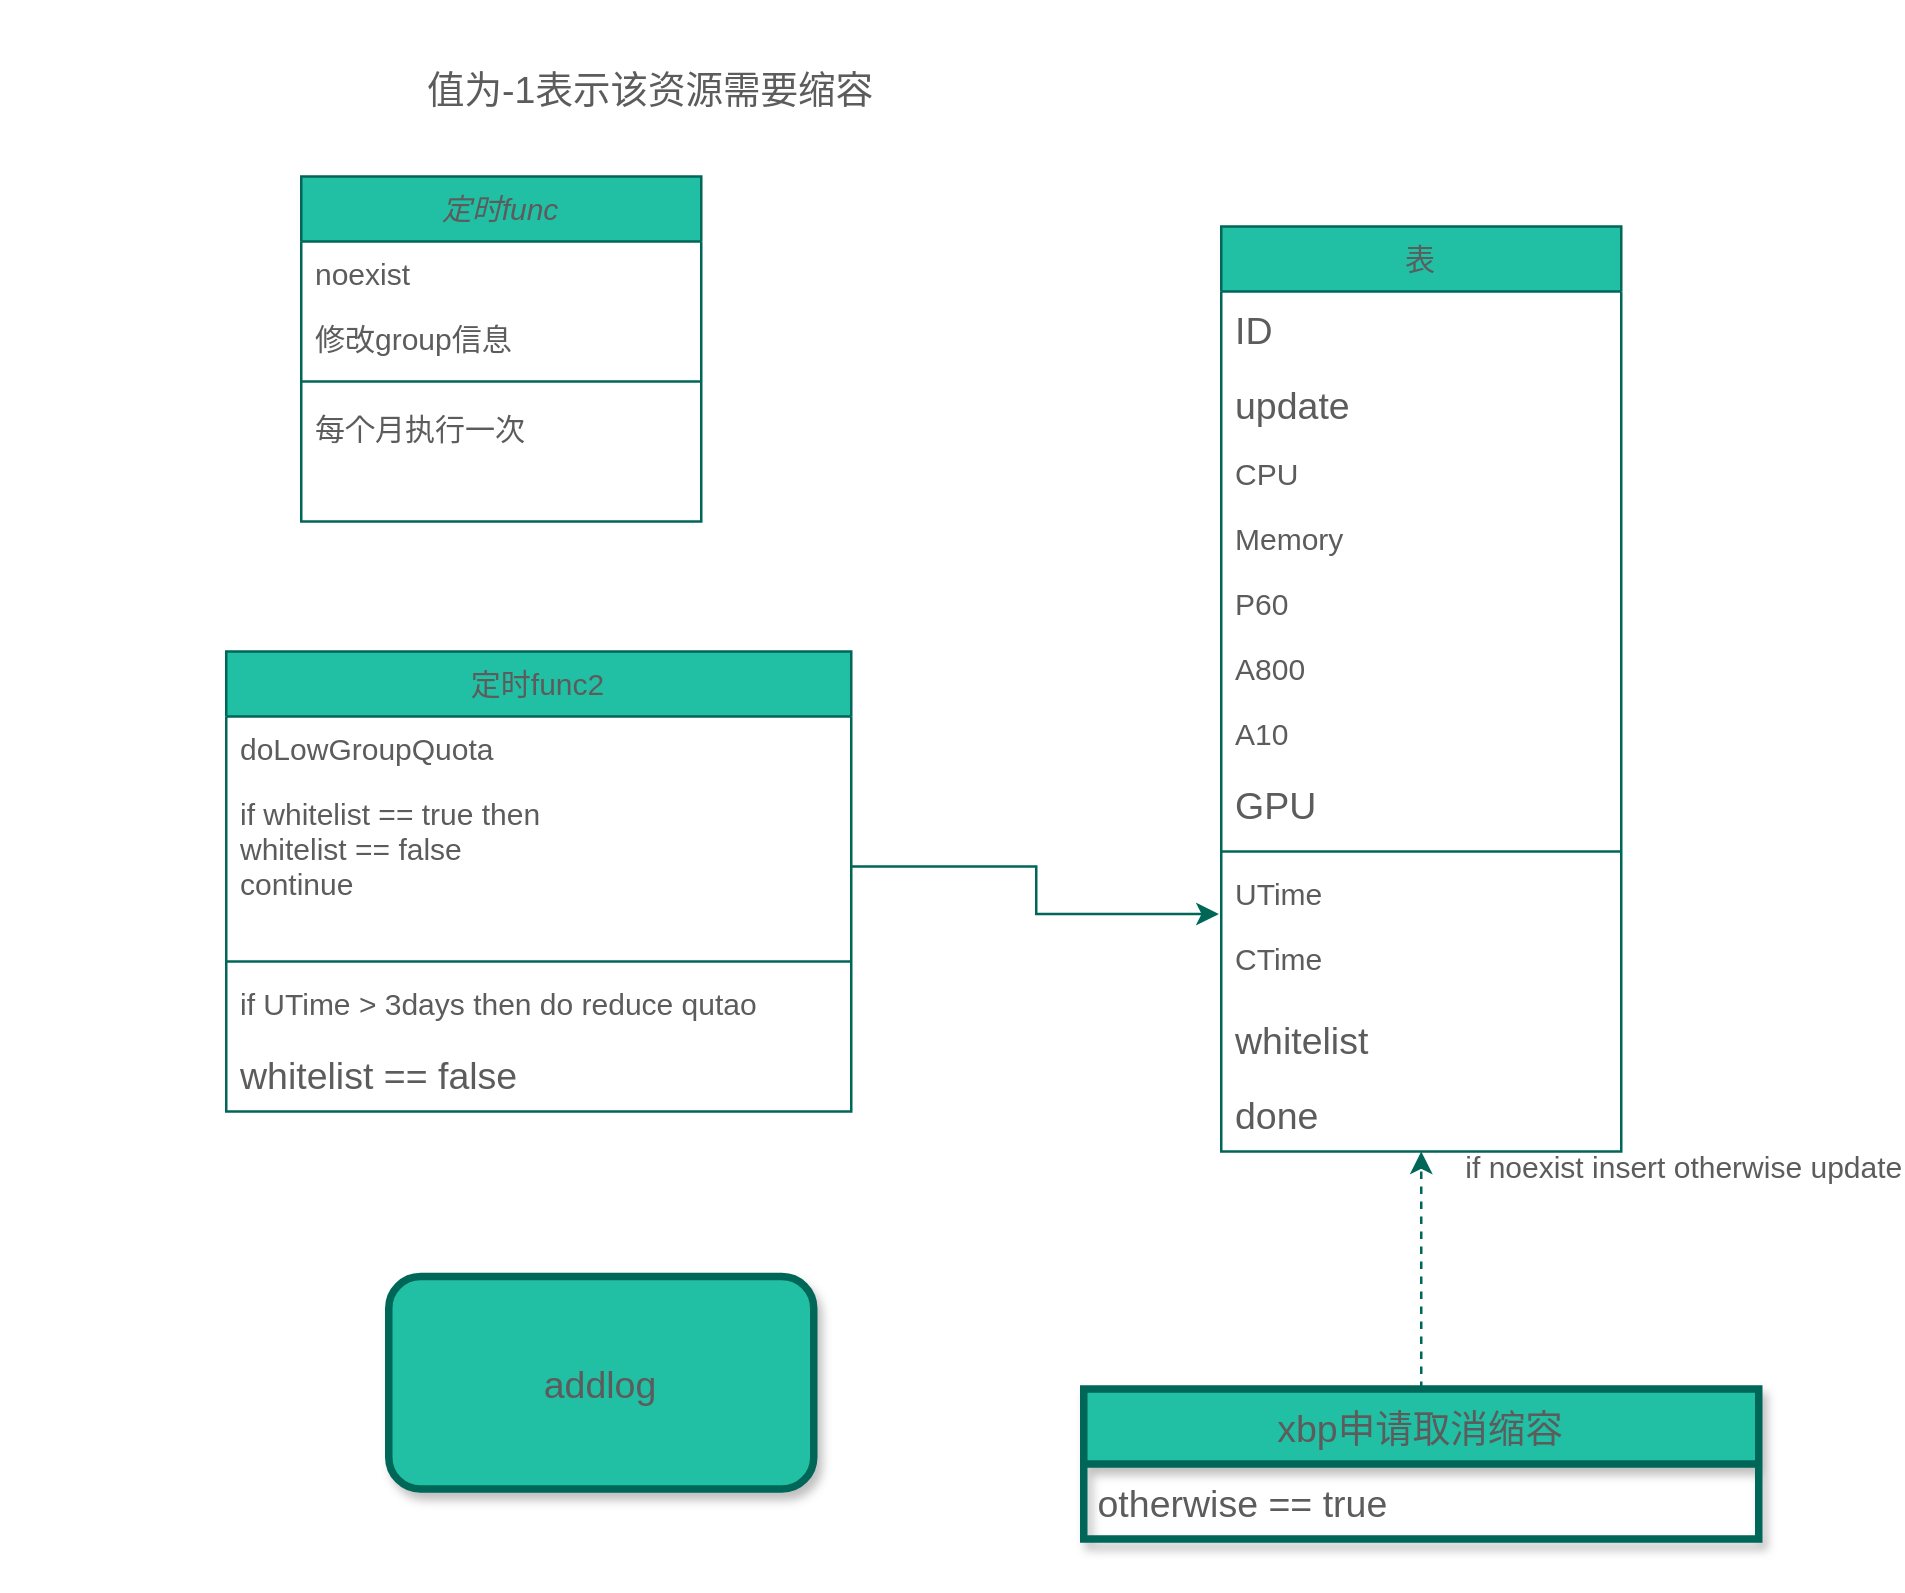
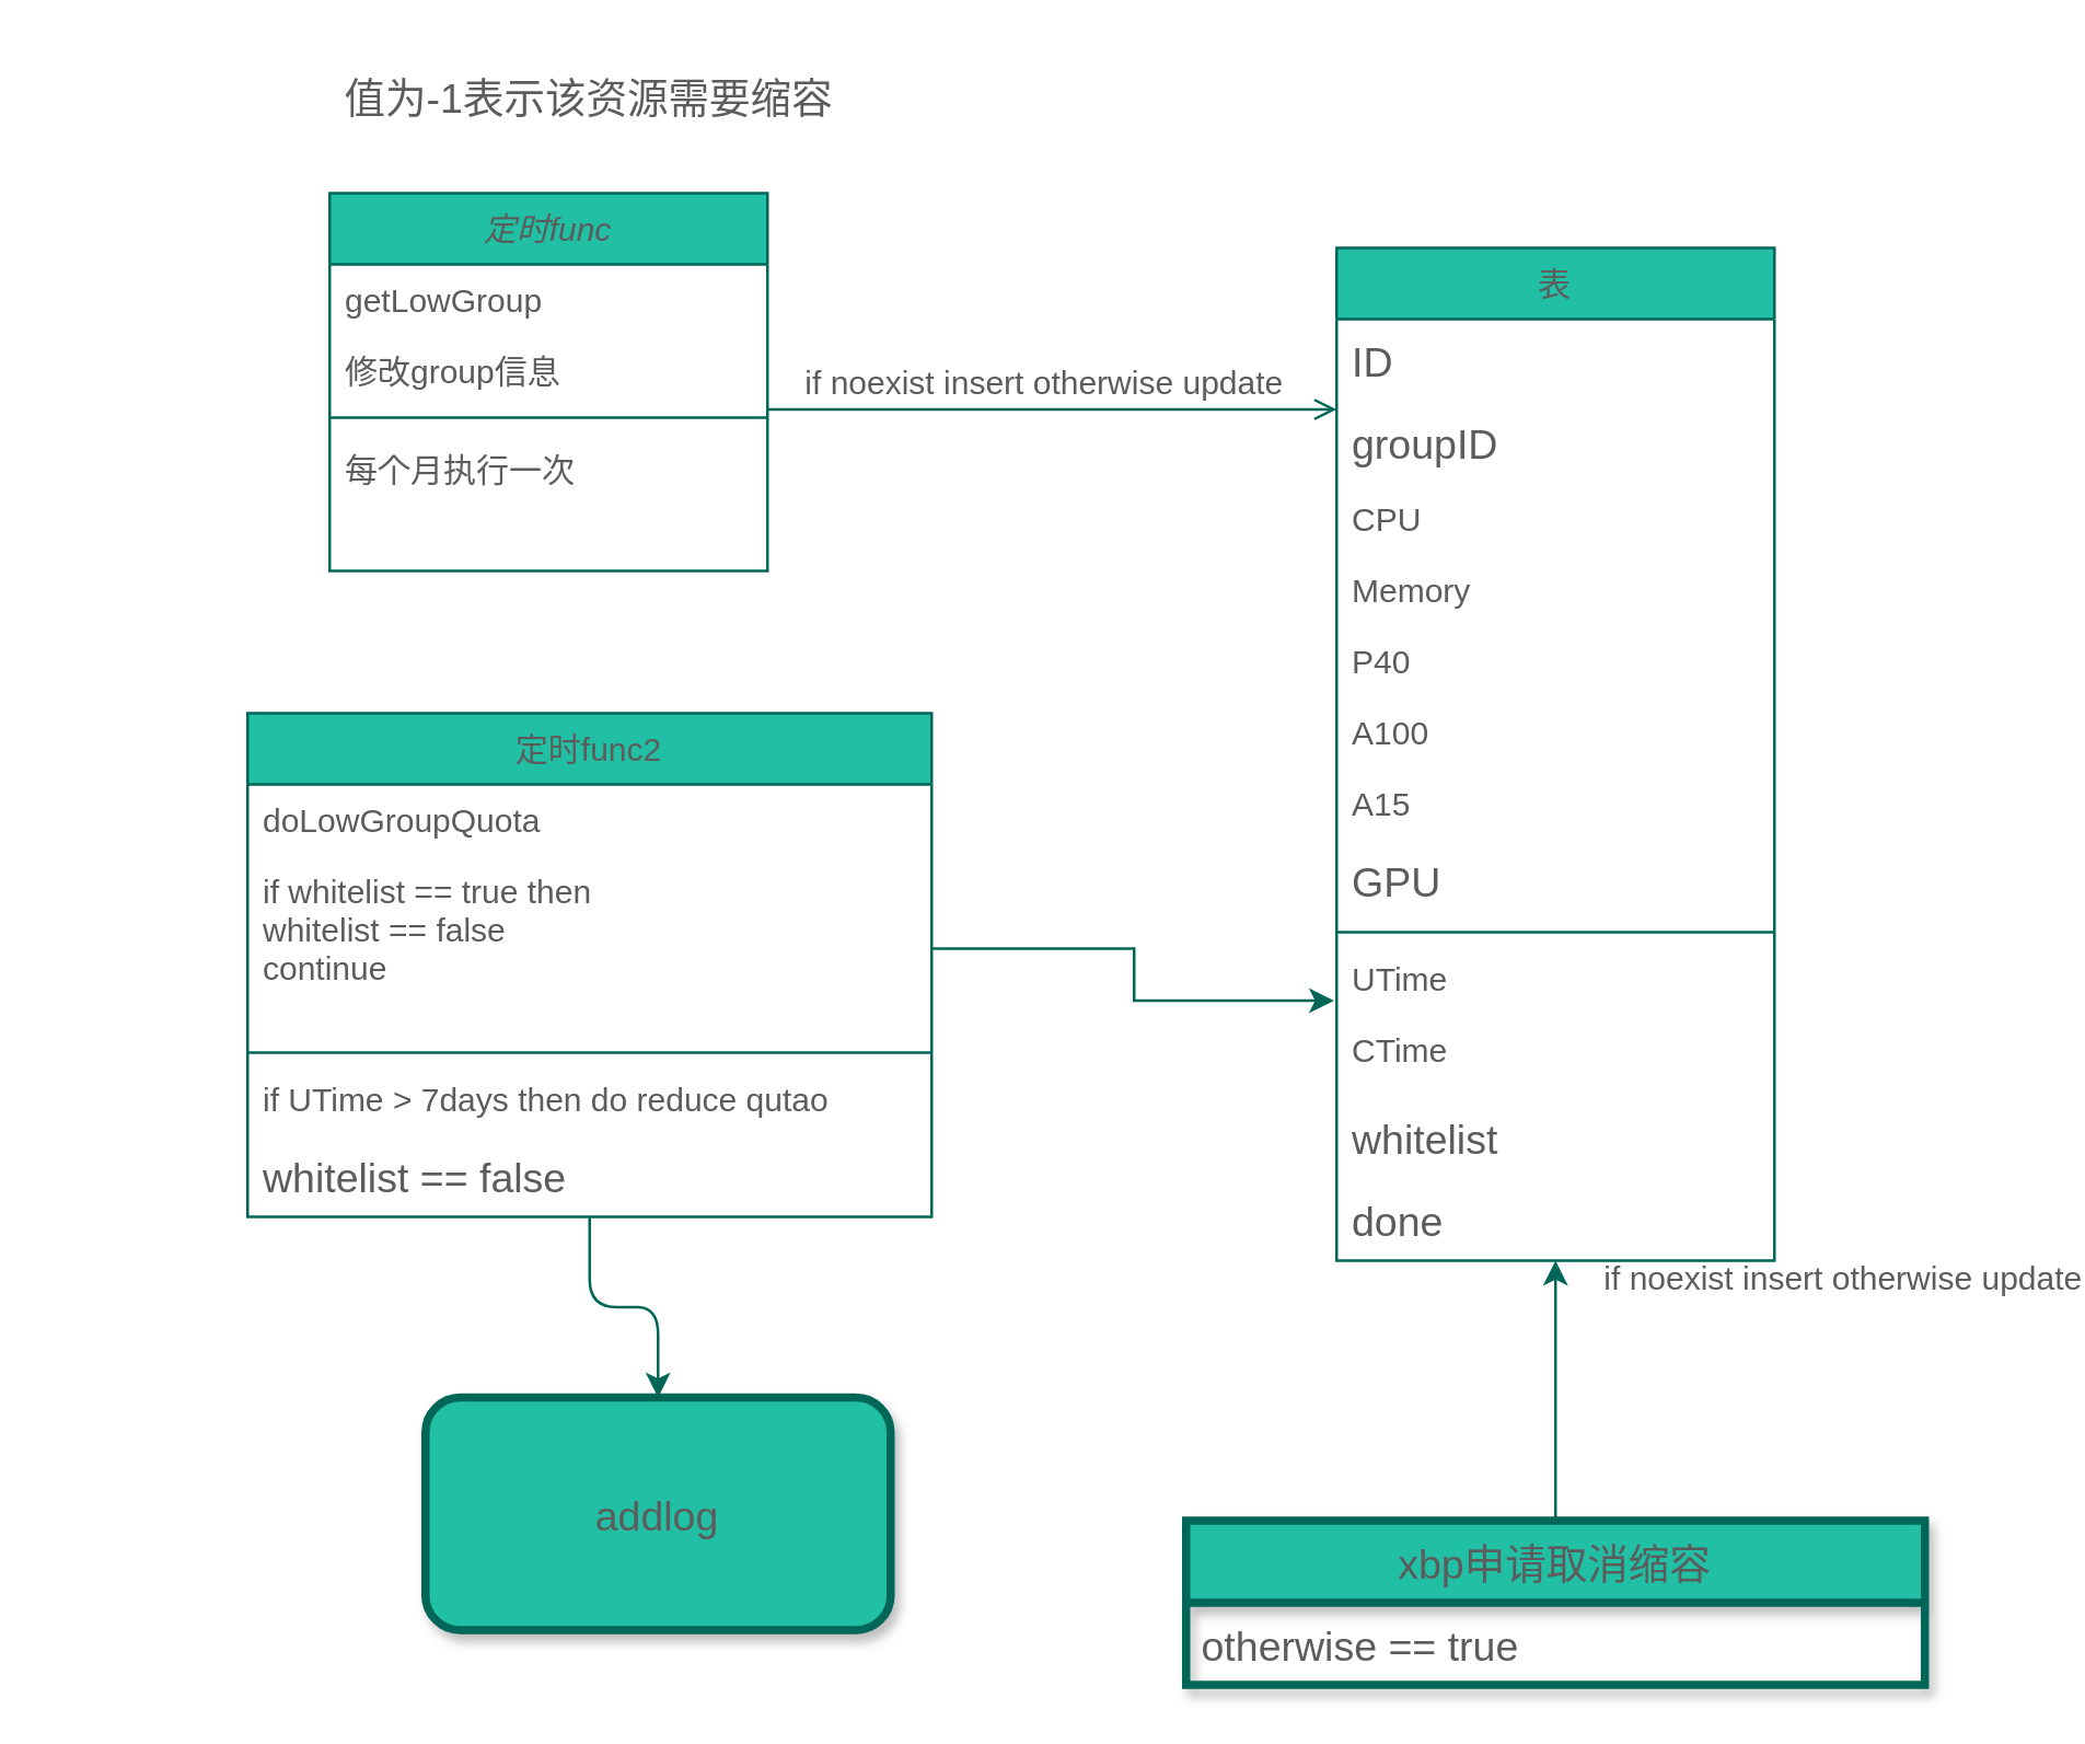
- <mxCell id="34" value="值为-1表示该资源需要缩容" style="text;html=1;strokeColor=none;fillColor=none;align=center;verticalAlign=middle;whiteSpace=wrap;rounded=0;shadow=1;sketch=0;fontSize=15;fontColor=#5C5C5C;startSize=40;" vertex="1" parent="1"><mxGeometry x="65" y="20" width="390" height="30" as="geometry" /></mxCell>
+ <mxCell id="34" value="值为-1表示该资源需要缩容" style="text;html=1;strokeColor=none;fillColor=none;align=center;verticalAlign=middle;whiteSpace=wrap;rounded=0;shadow=1;sketch=0;fontSize=15;fontColor=#5C5C5C;startSize=40;" vertex="1" parent="1"><mxGeometry x="20" y="20" width="390" height="30" as="geometry" /></mxCell>
- <mxCell id="3" value="noexist" style="text;align=left;verticalAlign=top;spacingLeft=4;spacingRight=4;overflow=hidden;rotatable=0;points=[[0,0.5],[1,0.5]];portConstraint=eastwest;fontColor=#5C5C5C;" parent="2" vertex="1"><mxGeometry y="26" width="160" height="26" as="geometry" /></mxCell>
+ <mxCell id="3" value="getLowGroup" style="text;align=left;verticalAlign=top;spacingLeft=4;spacingRight=4;overflow=hidden;rotatable=0;points=[[0,0.5],[1,0.5]];portConstraint=eastwest;fontColor=#5C5C5C;" parent="2" vertex="1"><mxGeometry y="26" width="160" height="26" as="geometry" /></mxCell>
+ <mxCell id="28" value="" style="endArrow=open;shadow=0;strokeWidth=1;rounded=0;endFill=1;edgeStyle=elbowEdgeStyle;elbow=vertical;strokeColor=#006658;fontColor=#5C5C5C;" parent="1" source="2" target="14" edge="1"><mxGeometry x="0.5" y="41" relative="1" as="geometry"><mxPoint x="360" y="162" as="sourcePoint" /><mxPoint x="520" y="162" as="targetPoint" /><mxPoint x="-40" y="32" as="offset" /></mxGeometry></mxCell>
+ <mxCell id="29" value="&lt;div&gt;if noexist insert otherwise update &lt;br&gt;&lt;/div&gt;" style="text;html=1;resizable=0;points=[];;align=center;verticalAlign=middle;labelBackgroundColor=none;rounded=0;shadow=0;strokeWidth=1;fontSize=12;fontColor=#5C5C5C;" parent="28" vertex="1" connectable="0"><mxGeometry x="0.5" y="49" relative="1" as="geometry"><mxPoint x="-56" y="39" as="offset" /></mxGeometry></mxCell>
- <mxCell id="16" value="update" style="text;strokeColor=none;fillColor=none;align=left;verticalAlign=middle;spacingLeft=4;spacingRight=4;overflow=hidden;points=[[0,0.5],[1,0.5]];portConstraint=eastwest;rotatable=0;rounded=0;shadow=1;sketch=0;fontSize=15;fontColor=#5C5C5C;startSize=40;" vertex="1" parent="14"><mxGeometry y="56" width="160" height="30" as="geometry" /></mxCell>
+ <mxCell id="16" value="groupID" style="text;strokeColor=none;fillColor=none;align=left;verticalAlign=middle;spacingLeft=4;spacingRight=4;overflow=hidden;points=[[0,0.5],[1,0.5]];portConstraint=eastwest;rotatable=0;rounded=0;shadow=1;sketch=0;fontSize=15;fontColor=#5C5C5C;startSize=40;" vertex="1" parent="14"><mxGeometry y="56" width="160" height="30" as="geometry" /></mxCell>
- <mxCell id="19" value="P60" style="text;align=left;verticalAlign=top;spacingLeft=4;spacingRight=4;overflow=hidden;rotatable=0;points=[[0,0.5],[1,0.5]];portConstraint=eastwest;rounded=0;shadow=0;html=0;fontColor=#5C5C5C;" parent="14" vertex="1"><mxGeometry y="138" width="160" height="26" as="geometry" /></mxCell>
+ <mxCell id="19" value="P40" style="text;align=left;verticalAlign=top;spacingLeft=4;spacingRight=4;overflow=hidden;rotatable=0;points=[[0,0.5],[1,0.5]];portConstraint=eastwest;rounded=0;shadow=0;html=0;fontColor=#5C5C5C;" parent="14" vertex="1"><mxGeometry y="138" width="160" height="26" as="geometry" /></mxCell>
- <mxCell id="20" value="A800" style="text;align=left;verticalAlign=top;spacingLeft=4;spacingRight=4;overflow=hidden;rotatable=0;points=[[0,0.5],[1,0.5]];portConstraint=eastwest;rounded=0;shadow=0;html=0;fontColor=#5C5C5C;" parent="14" vertex="1"><mxGeometry y="164" width="160" height="26" as="geometry" /></mxCell>
+ <mxCell id="20" value="A100" style="text;align=left;verticalAlign=top;spacingLeft=4;spacingRight=4;overflow=hidden;rotatable=0;points=[[0,0.5],[1,0.5]];portConstraint=eastwest;rounded=0;shadow=0;html=0;fontColor=#5C5C5C;" parent="14" vertex="1"><mxGeometry y="164" width="160" height="26" as="geometry" /></mxCell>
- <mxCell id="21" value="A10" style="text;align=left;verticalAlign=top;spacingLeft=4;spacingRight=4;overflow=hidden;rotatable=0;points=[[0,0.5],[1,0.5]];portConstraint=eastwest;rounded=0;shadow=0;html=0;fontColor=#5C5C5C;" parent="14" vertex="1"><mxGeometry y="190" width="160" height="26" as="geometry" /></mxCell>
+ <mxCell id="21" value="A15" style="text;align=left;verticalAlign=top;spacingLeft=4;spacingRight=4;overflow=hidden;rotatable=0;points=[[0,0.5],[1,0.5]];portConstraint=eastwest;rounded=0;shadow=0;html=0;fontColor=#5C5C5C;" parent="14" vertex="1"><mxGeometry y="190" width="160" height="26" as="geometry" /></mxCell>
- <mxCell id="12" value="if UTime &gt; 3days then do reduce qutao" style="text;align=left;verticalAlign=top;spacingLeft=4;spacingRight=4;overflow=hidden;rotatable=0;points=[[0,0.5],[1,0.5]];portConstraint=eastwest;fontColor=#5C5C5C;" parent="8" vertex="1"><mxGeometry y="128" width="250" height="26" as="geometry" /></mxCell>
+ <mxCell id="12" value="if UTime &gt; 7days then do reduce qutao" style="text;align=left;verticalAlign=top;spacingLeft=4;spacingRight=4;overflow=hidden;rotatable=0;points=[[0,0.5],[1,0.5]];portConstraint=eastwest;fontColor=#5C5C5C;" parent="8" vertex="1"><mxGeometry y="128" width="250" height="26" as="geometry" /></mxCell>
+ <mxCell id="7" value="" style="edgeStyle=orthogonalEdgeStyle;curved=0;rounded=1;sketch=0;orthogonalLoop=1;jettySize=auto;html=1;fontSize=15;fontColor=#5C5C5C;startSize=40;strokeColor=#006658;fillColor=#21C0A5;" edge="1" parent="1" source="8" target="35"><mxGeometry relative="1" as="geometry" /></mxCell>
- <mxCell id="31" value="" style="edgeStyle=orthogonalEdgeStyle;curved=0;rounded=1;sketch=0;orthogonalLoop=1;jettySize=auto;html=1;fontSize=15;fontColor=#5C5C5C;startSize=40;strokeColor=#006658;fillColor=#21C0A5;entryX=0.5;entryY=1;entryDx=0;entryDy=0;dashed=1;" edge="1" parent="1" source="32" target="14"><mxGeometry relative="1" as="geometry" /></mxCell>
+ <mxCell id="31" value="" style="edgeStyle=orthogonalEdgeStyle;curved=0;rounded=1;sketch=0;orthogonalLoop=1;jettySize=auto;html=1;fontSize=15;fontColor=#5C5C5C;startSize=40;strokeColor=#006658;fillColor=#21C0A5;entryX=0.5;entryY=1;entryDx=0;entryDy=0;" edge="1" parent="1" source="32" target="14"><mxGeometry relative="1" as="geometry" /></mxCell>
